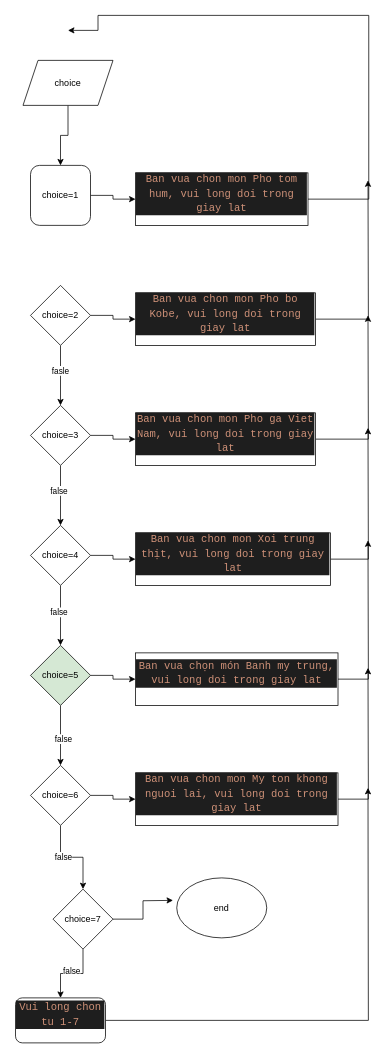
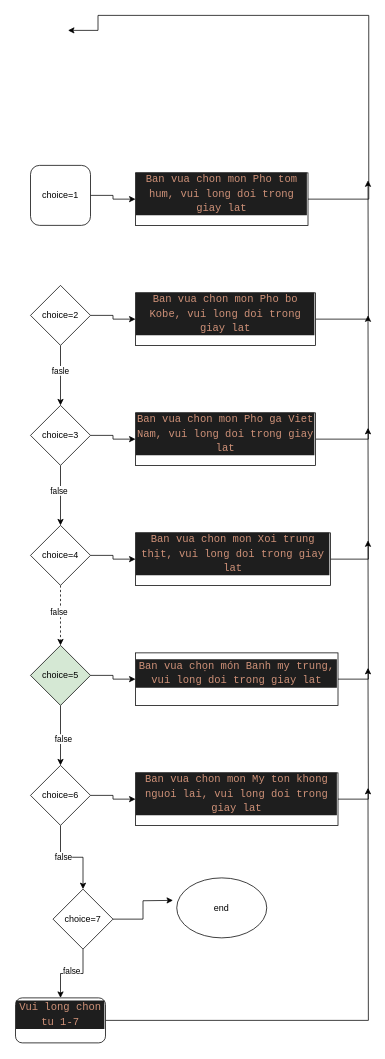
- <mxCell id="3" value="choice" style="shape=parallelogram;perimeter=parallelogramPerimeter;whiteSpace=wrap;html=1;fixedSize=1;" vertex="1" parent="1"><mxGeometry x="30" y="80" width="120" height="60" as="geometry" /></mxCell>
- <mxCell id="2" style="edgeStyle=orthogonalEdgeStyle;rounded=0;orthogonalLoop=1;jettySize=auto;html=1;entryX=0.5;entryY=0;entryDx=0;entryDy=0;" edge="1" parent="1" source="3" target="5"><mxGeometry relative="1" as="geometry" /></mxCell>
- <mxCell id="14" value="" style="edgeStyle=orthogonalEdgeStyle;rounded=0;orthogonalLoop=1;jettySize=auto;html=1;" edge="1" parent="1" source="17" target="21"><mxGeometry relative="1" as="geometry" /></mxCell>
+ <mxCell id="14" value="" style="edgeStyle=orthogonalEdgeStyle;rounded=0;orthogonalLoop=1;jettySize=auto;html=1;dashed=1;" edge="1" parent="1" source="17" target="21"><mxGeometry relative="1" as="geometry" /></mxCell>
